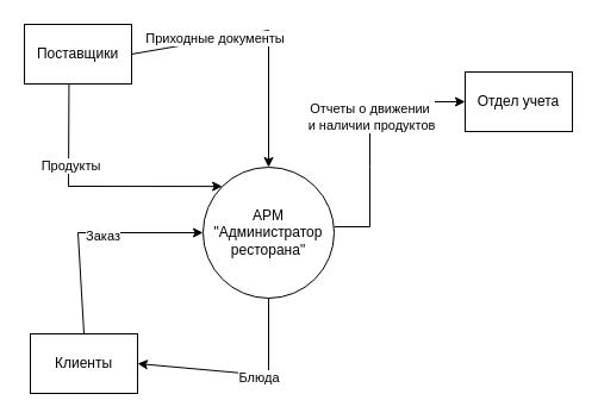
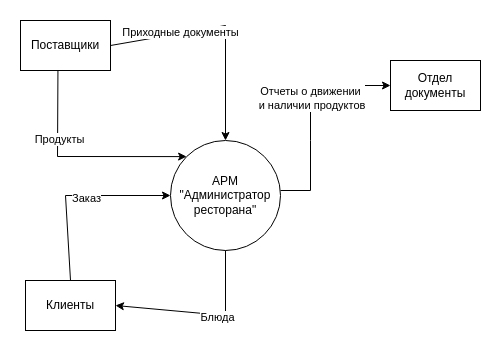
- <mxCell id="4" value="Отдел учета" style="rounded=0;whiteSpace=wrap;html=1;" vertex="1" parent="1"><mxGeometry x="390" y="60" width="90" height="50" as="geometry" /></mxCell>
+ <mxCell id="4" value="Отдел документы" style="rounded=0;whiteSpace=wrap;html=1;" vertex="1" parent="1"><mxGeometry x="390" y="60" width="90" height="50" as="geometry" /></mxCell>
